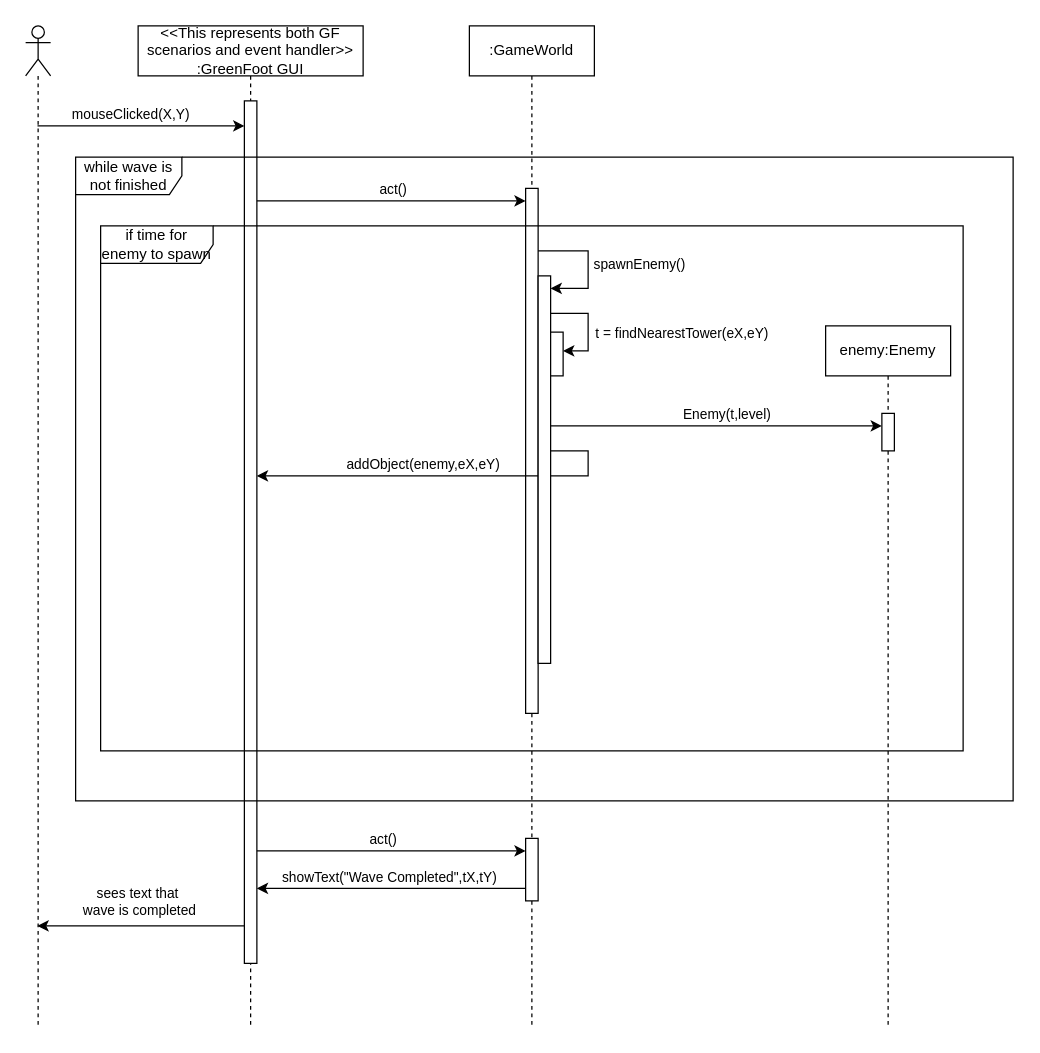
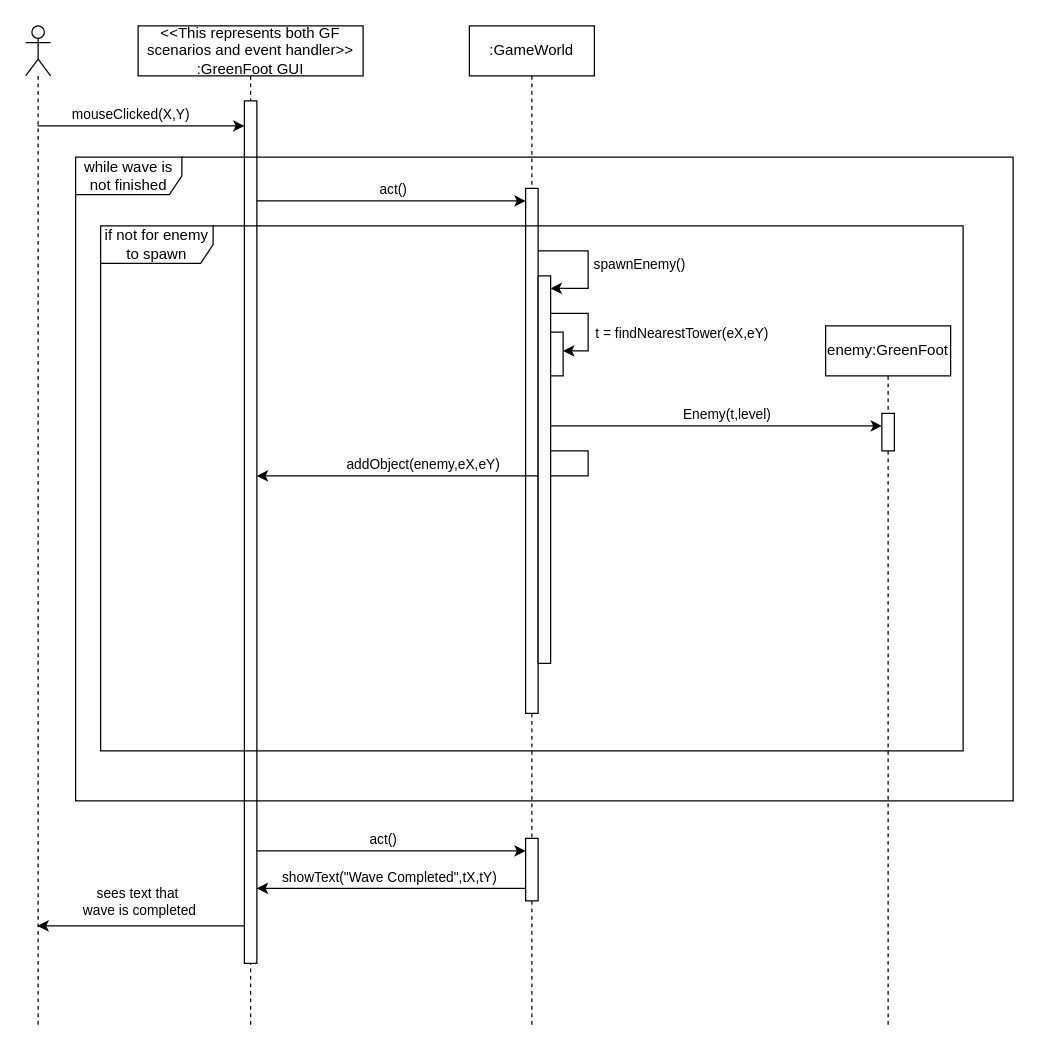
- <mxCell id="13" value="if time for enemy to spawn" style="shape=umlFrame;whiteSpace=wrap;html=1;pointerEvents=0;width=90;height=30;" vertex="1" parent="1"><mxGeometry x="80" y="180" width="690" height="420" as="geometry" /></mxCell>
+ <mxCell id="13" value="if not for enemy to spawn" style="shape=umlFrame;whiteSpace=wrap;html=1;pointerEvents=0;width=90;height=30;" vertex="1" parent="1"><mxGeometry x="80" y="180" width="690" height="420" as="geometry" /></mxCell>
- <mxCell id="24" value="enemy:Enemy" style="shape=umlLifeline;perimeter=lifelinePerimeter;whiteSpace=wrap;html=1;container=1;dropTarget=0;collapsible=0;recursiveResize=0;outlineConnect=0;portConstraint=eastwest;newEdgeStyle={&quot;curved&quot;:0,&quot;rounded&quot;:0};" vertex="1" parent="1"><mxGeometry x="660" y="260" width="100" height="560" as="geometry" /></mxCell>
+ <mxCell id="24" value="enemy:GreenFoot" style="shape=umlLifeline;perimeter=lifelinePerimeter;whiteSpace=wrap;html=1;container=1;dropTarget=0;collapsible=0;recursiveResize=0;outlineConnect=0;portConstraint=eastwest;newEdgeStyle={&quot;curved&quot;:0,&quot;rounded&quot;:0};" vertex="1" parent="1"><mxGeometry x="660" y="260" width="100" height="560" as="geometry" /></mxCell>
